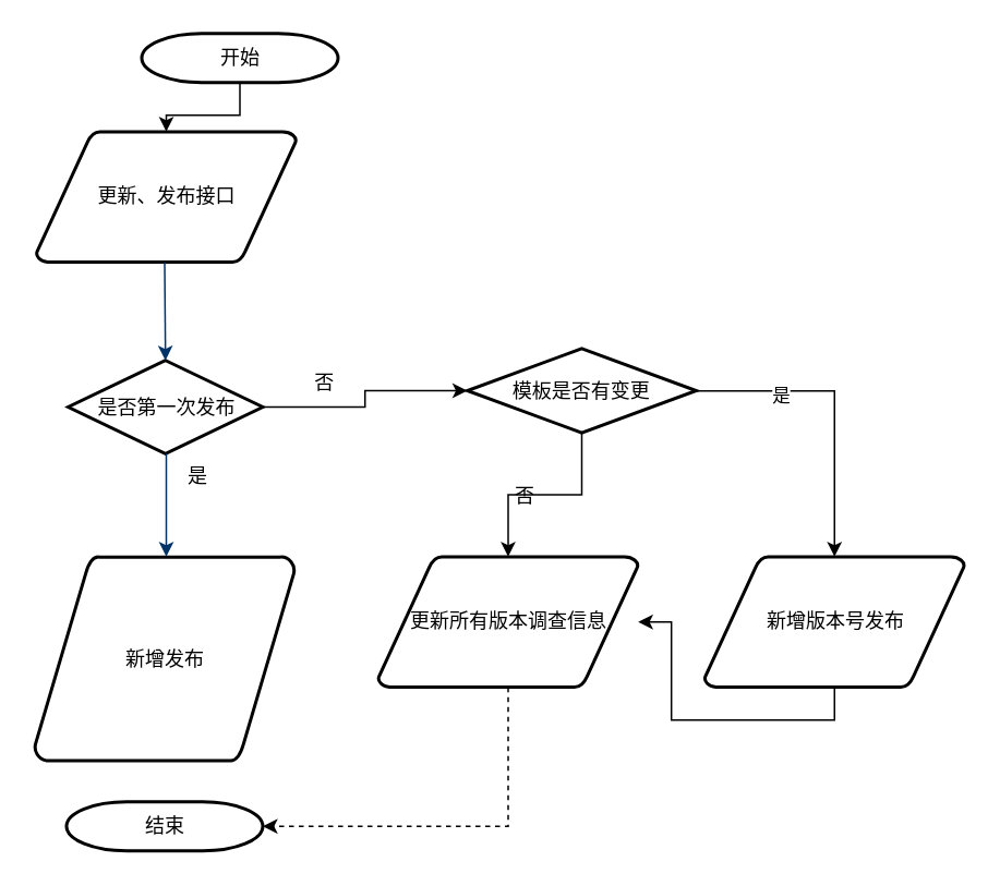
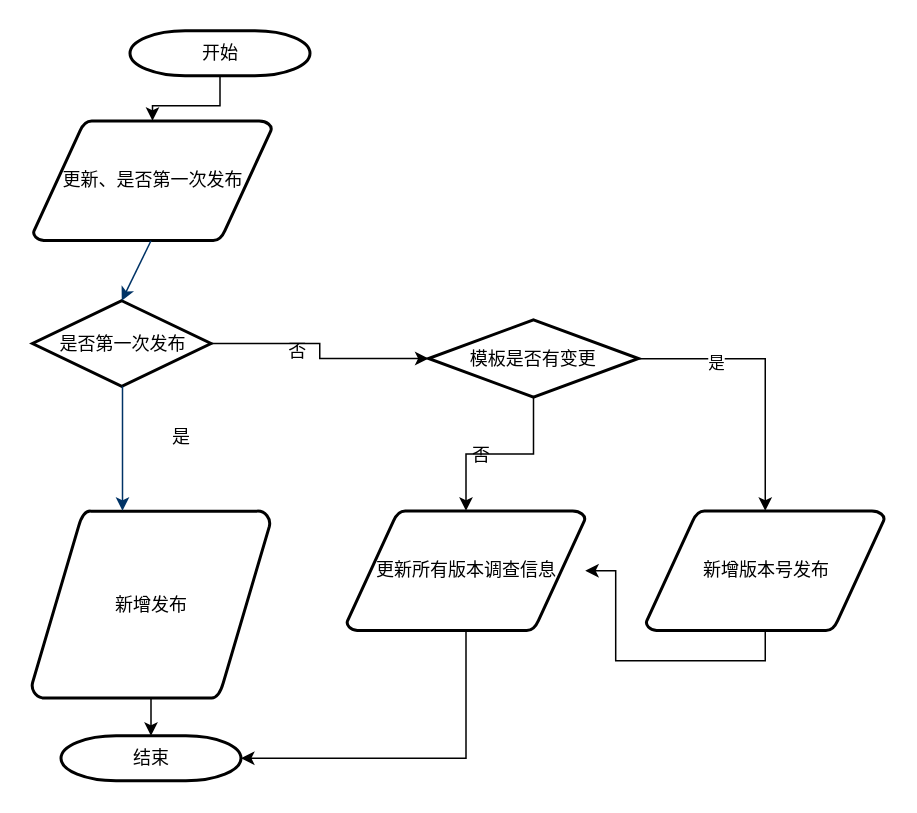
- <mxCell id="4" value="更新、发布接口" style="shape=mxgraph.flowchart.data;strokeWidth=2;gradientColor=none;gradientDirection=north;fontStyle=0;html=1;" parent="1" vertex="1"><mxGeometry x="21.5" y="80" width="159" height="80" as="geometry" /></mxCell>
+ <mxCell id="4" value="更新、是否第一次发布" style="shape=mxgraph.flowchart.data;strokeWidth=2;gradientColor=none;gradientDirection=north;fontStyle=0;html=1;" parent="1" vertex="1"><mxGeometry x="21.5" y="80" width="159" height="80" as="geometry" /></mxCell>
- <mxCell id="8" value="是否第一次发布" style="shape=mxgraph.flowchart.decision;strokeWidth=2;gradientColor=none;gradientDirection=north;fontStyle=0;html=1;" parent="1" vertex="1"><mxGeometry x="41" y="220" width="119" height="57" as="geometry" /></mxCell>
+ <mxCell id="8" value="是否第一次发布" style="shape=mxgraph.flowchart.decision;strokeWidth=2;gradientColor=none;gradientDirection=north;fontStyle=0;html=1;" parent="1" vertex="1"><mxGeometry x="21" y="200" width="119" height="57" as="geometry" /></mxCell>
+ <mxCell id="5" style="edgeStyle=orthogonalEdgeStyle;rounded=0;orthogonalLoop=1;jettySize=auto;html=1;" parent="1" source="6" target="13" edge="1"><mxGeometry relative="1" as="geometry" /></mxCell>
- <mxCell id="18" style="edgeStyle=orthogonalEdgeStyle;rounded=0;orthogonalLoop=1;jettySize=auto;html=1;entryX=1;entryY=0.5;entryDx=0;entryDy=0;entryPerimeter=0;exitX=0.5;exitY=1;exitDx=0;exitDy=0;exitPerimeter=0;dashed=1;" parent="1" source="19" target="13" edge="1"><mxGeometry relative="1" as="geometry"><mxPoint x="410" y="510" as="targetPoint" /><Array as="points"><mxPoint x="310" y="505" /></Array></mxGeometry></mxCell>
+ <mxCell id="18" style="edgeStyle=orthogonalEdgeStyle;rounded=0;orthogonalLoop=1;jettySize=auto;html=1;entryX=1;entryY=0.5;entryDx=0;entryDy=0;entryPerimeter=0;exitX=0.5;exitY=1;exitDx=0;exitDy=0;exitPerimeter=0;" parent="1" source="19" target="13" edge="1"><mxGeometry relative="1" as="geometry"><mxPoint x="410" y="510" as="targetPoint" /><Array as="points"><mxPoint x="310" y="505" /></Array></mxGeometry></mxCell>
